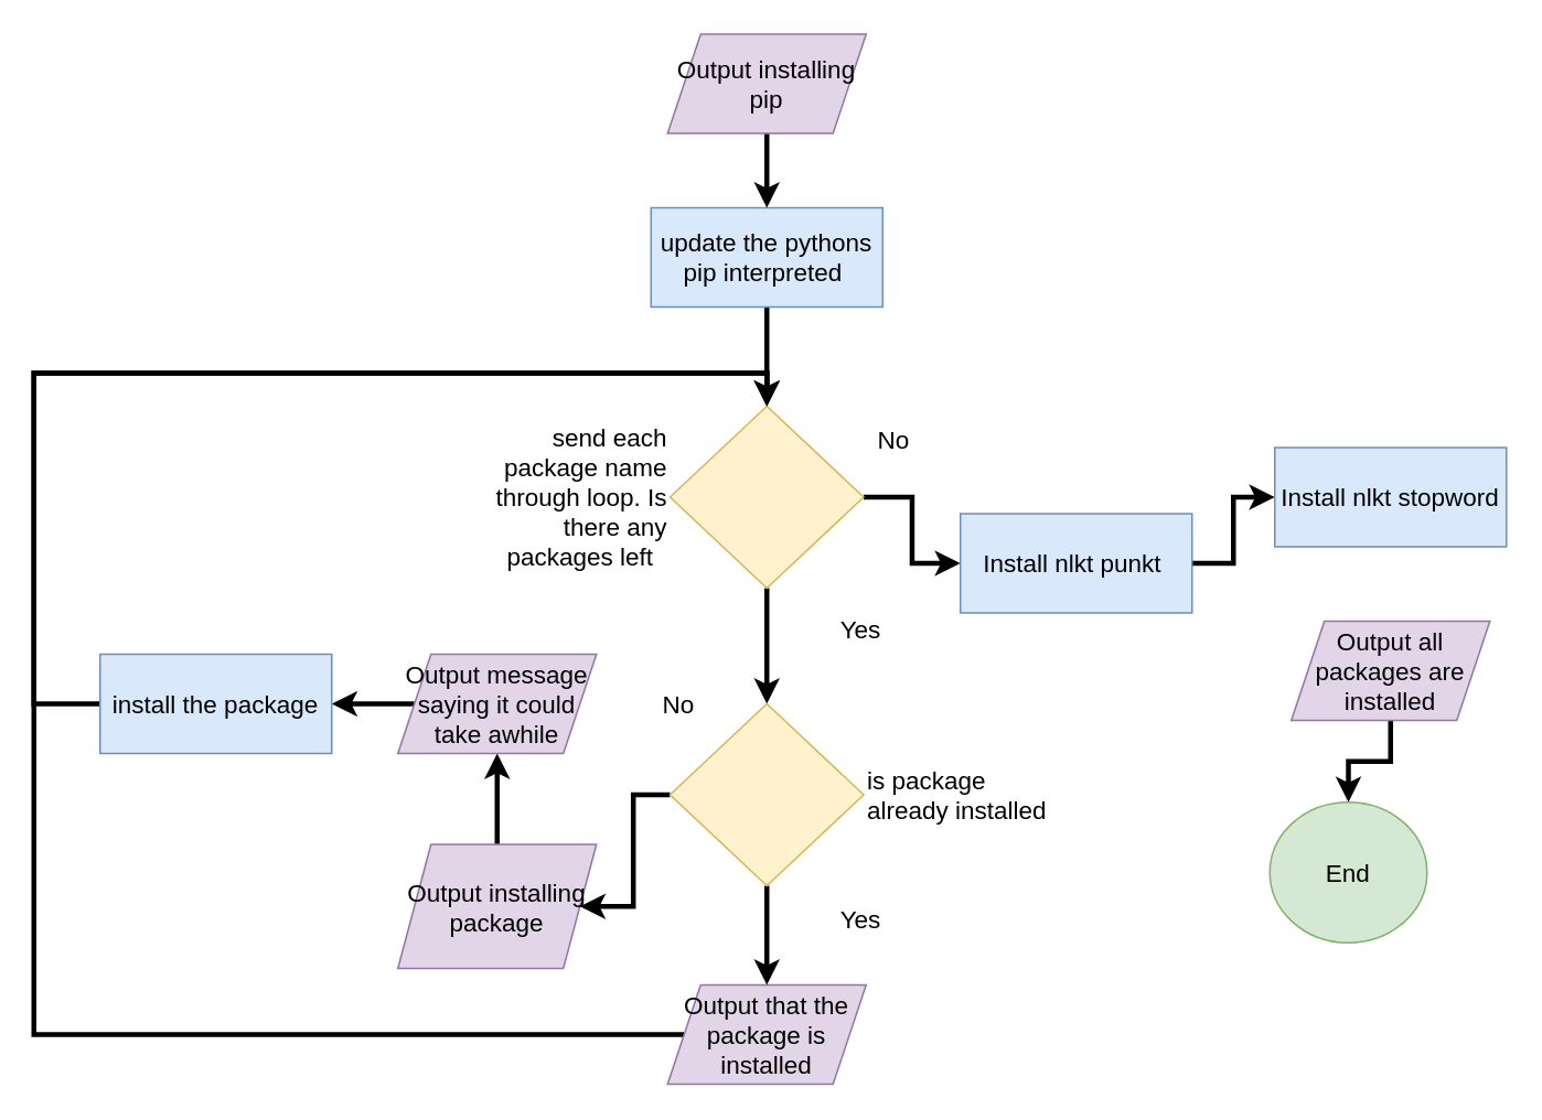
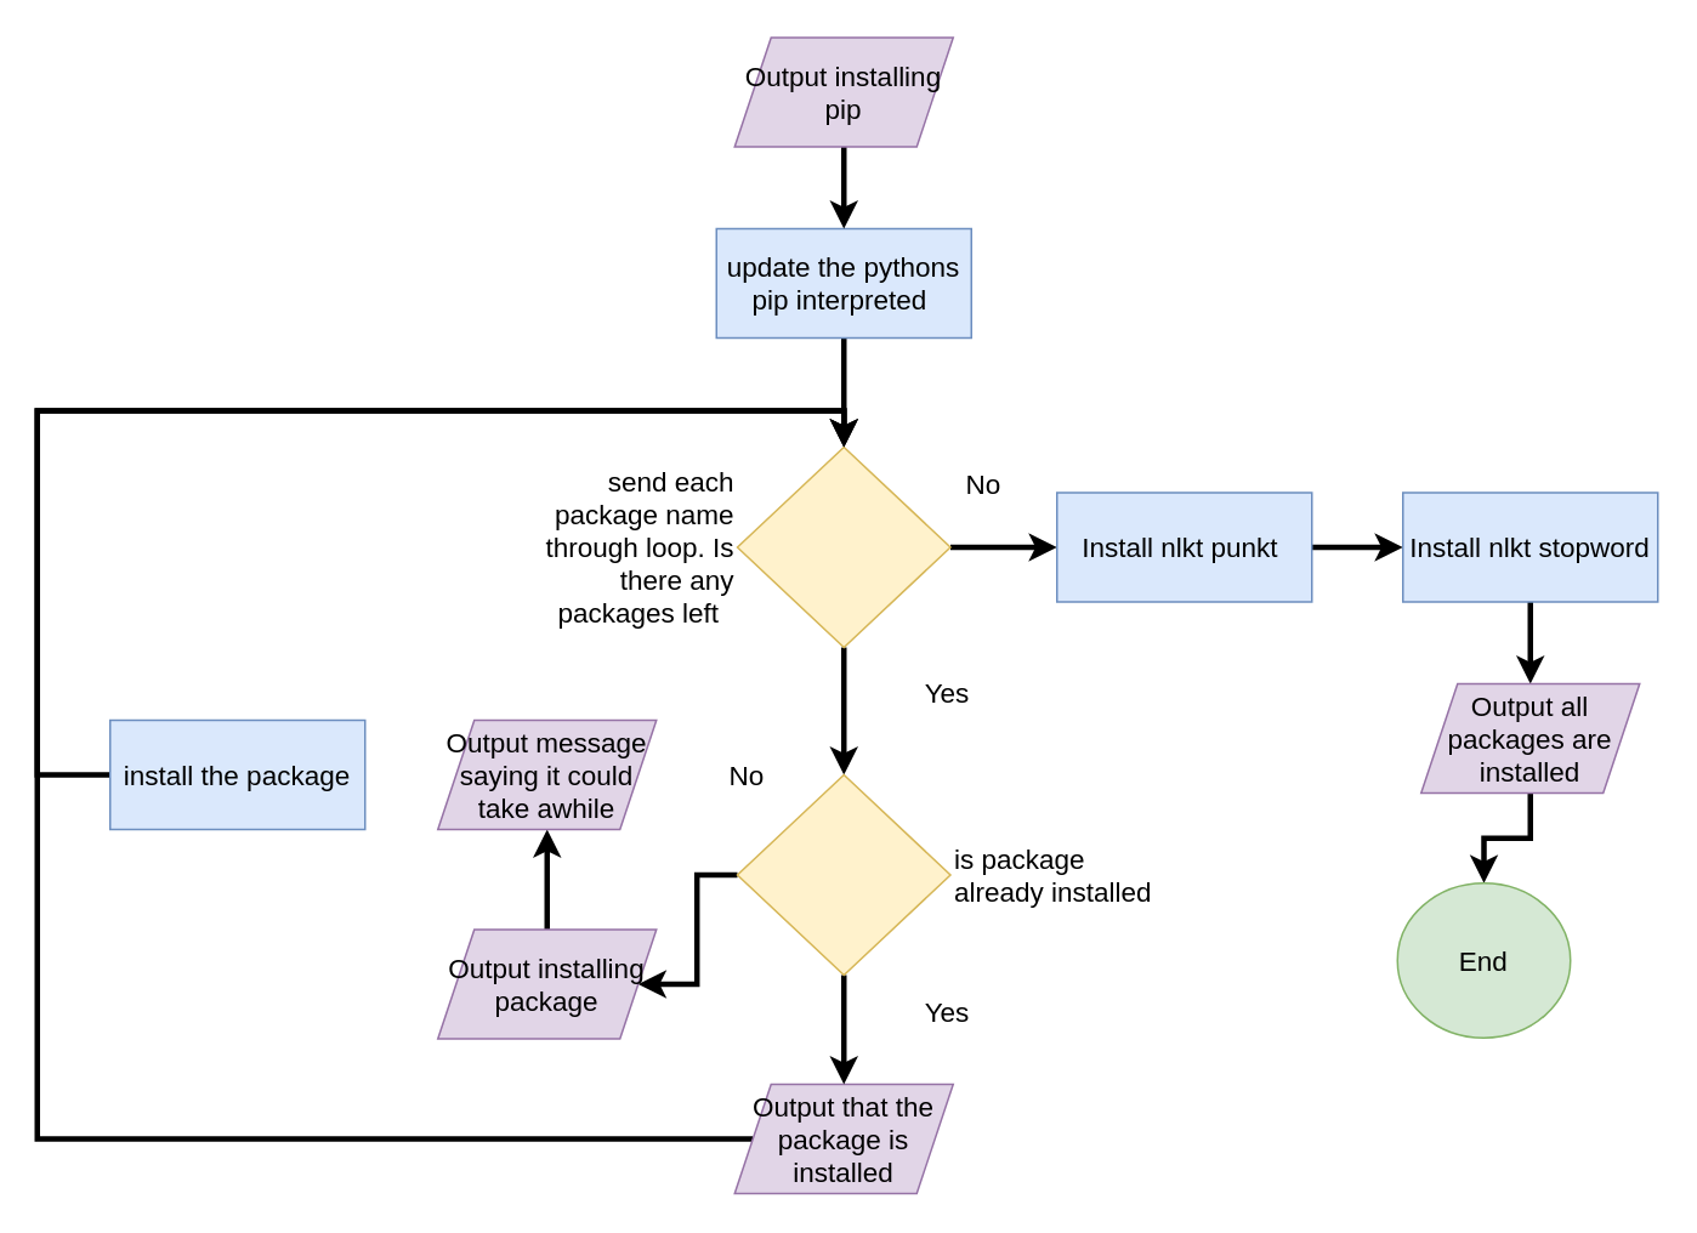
- <mxCell id="22" value="&lt;font style=&quot;font-size: 15px;&quot;&gt;Install nlkt&amp;nbsp;punkt&amp;nbsp;&lt;/font&gt;" style="rounded=0;whiteSpace=wrap;html=1;fillColor=#dae8fc;strokeColor=#6c8ebf;" vertex="1" parent="1"><mxGeometry x="580" y="310" width="140" height="60" as="geometry" /></mxCell>
+ <mxCell id="22" value="&lt;font style=&quot;font-size: 15px;&quot;&gt;Install nlkt&amp;nbsp;punkt&amp;nbsp;&lt;/font&gt;" style="rounded=0;whiteSpace=wrap;html=1;fillColor=#dae8fc;strokeColor=#6c8ebf;" vertex="1" parent="1"><mxGeometry x="580" y="270" width="140" height="60" as="geometry" /></mxCell>
+ <mxCell id="23" value="" style="edgeStyle=orthogonalEdgeStyle;rounded=0;orthogonalLoop=1;jettySize=auto;html=1;strokeColor=default;strokeWidth=3;align=center;verticalAlign=middle;fontFamily=Helvetica;fontSize=11;fontColor=default;labelBackgroundColor=default;endArrow=classic;" edge="1" parent="1" source="24" target="26"><mxGeometry relative="1" as="geometry" /></mxCell>
- <mxCell id="15" value="" style="edgeStyle=orthogonalEdgeStyle;rounded=0;orthogonalLoop=1;jettySize=auto;html=1;strokeWidth=3;" edge="1" parent="1" source="16" target="18"><mxGeometry relative="1" as="geometry" /></mxCell>
- <mxCell id="14" value="&lt;span style=&quot;font-size: 15px;&quot;&gt;Output installing package&lt;/span&gt;" style="shape=parallelogram;perimeter=parallelogramPerimeter;whiteSpace=wrap;html=1;fixedSize=1;rounded=0;strokeColor=#9673a6;align=center;verticalAlign=middle;fontFamily=Helvetica;fontSize=12;fillColor=#e1d5e7;" vertex="1" parent="1"><mxGeometry x="240" y="510" width="120" height="75" as="geometry" /></mxCell>
+ <mxCell id="14" value="&lt;span style=&quot;font-size: 15px;&quot;&gt;Output installing package&lt;/span&gt;" style="shape=parallelogram;perimeter=parallelogramPerimeter;whiteSpace=wrap;html=1;fixedSize=1;rounded=0;strokeColor=#9673a6;align=center;verticalAlign=middle;fontFamily=Helvetica;fontSize=12;fillColor=#e1d5e7;" vertex="1" parent="1"><mxGeometry x="240" y="510" width="120" height="60" as="geometry" /></mxCell>
